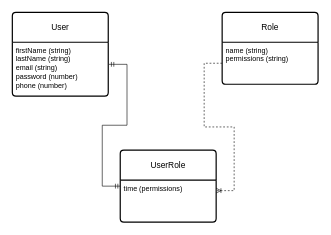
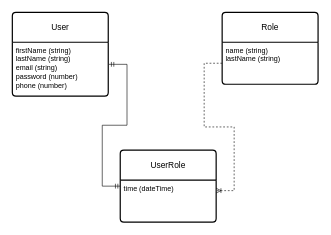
- <mxCell id="5" value="name (string)&lt;br&gt;permissions (string)" style="align=left;strokeColor=none;fillColor=none;spacingLeft=4;fontSize=12;verticalAlign=top;resizable=0;rotatable=0;part=1;html=1;" parent="4" vertex="1"><mxGeometry y="50" width="160" height="70" as="geometry" /></mxCell>
+ <mxCell id="5" value="name (string)&lt;br&gt;lastName (string)" style="align=left;strokeColor=none;fillColor=none;spacingLeft=4;fontSize=12;verticalAlign=top;resizable=0;rotatable=0;part=1;html=1;" parent="4" vertex="1"><mxGeometry y="50" width="160" height="70" as="geometry" /></mxCell>
- <mxCell id="8" value="time (permissions)" style="align=left;strokeColor=none;fillColor=none;spacingLeft=4;fontSize=12;verticalAlign=top;resizable=0;rotatable=0;part=1;html=1;" vertex="1" parent="7"><mxGeometry y="50" width="160" height="70" as="geometry" /></mxCell>
+ <mxCell id="8" value="time (dateTime)" style="align=left;strokeColor=none;fillColor=none;spacingLeft=4;fontSize=12;verticalAlign=top;resizable=0;rotatable=0;part=1;html=1;" vertex="1" parent="7"><mxGeometry y="50" width="160" height="70" as="geometry" /></mxCell>
